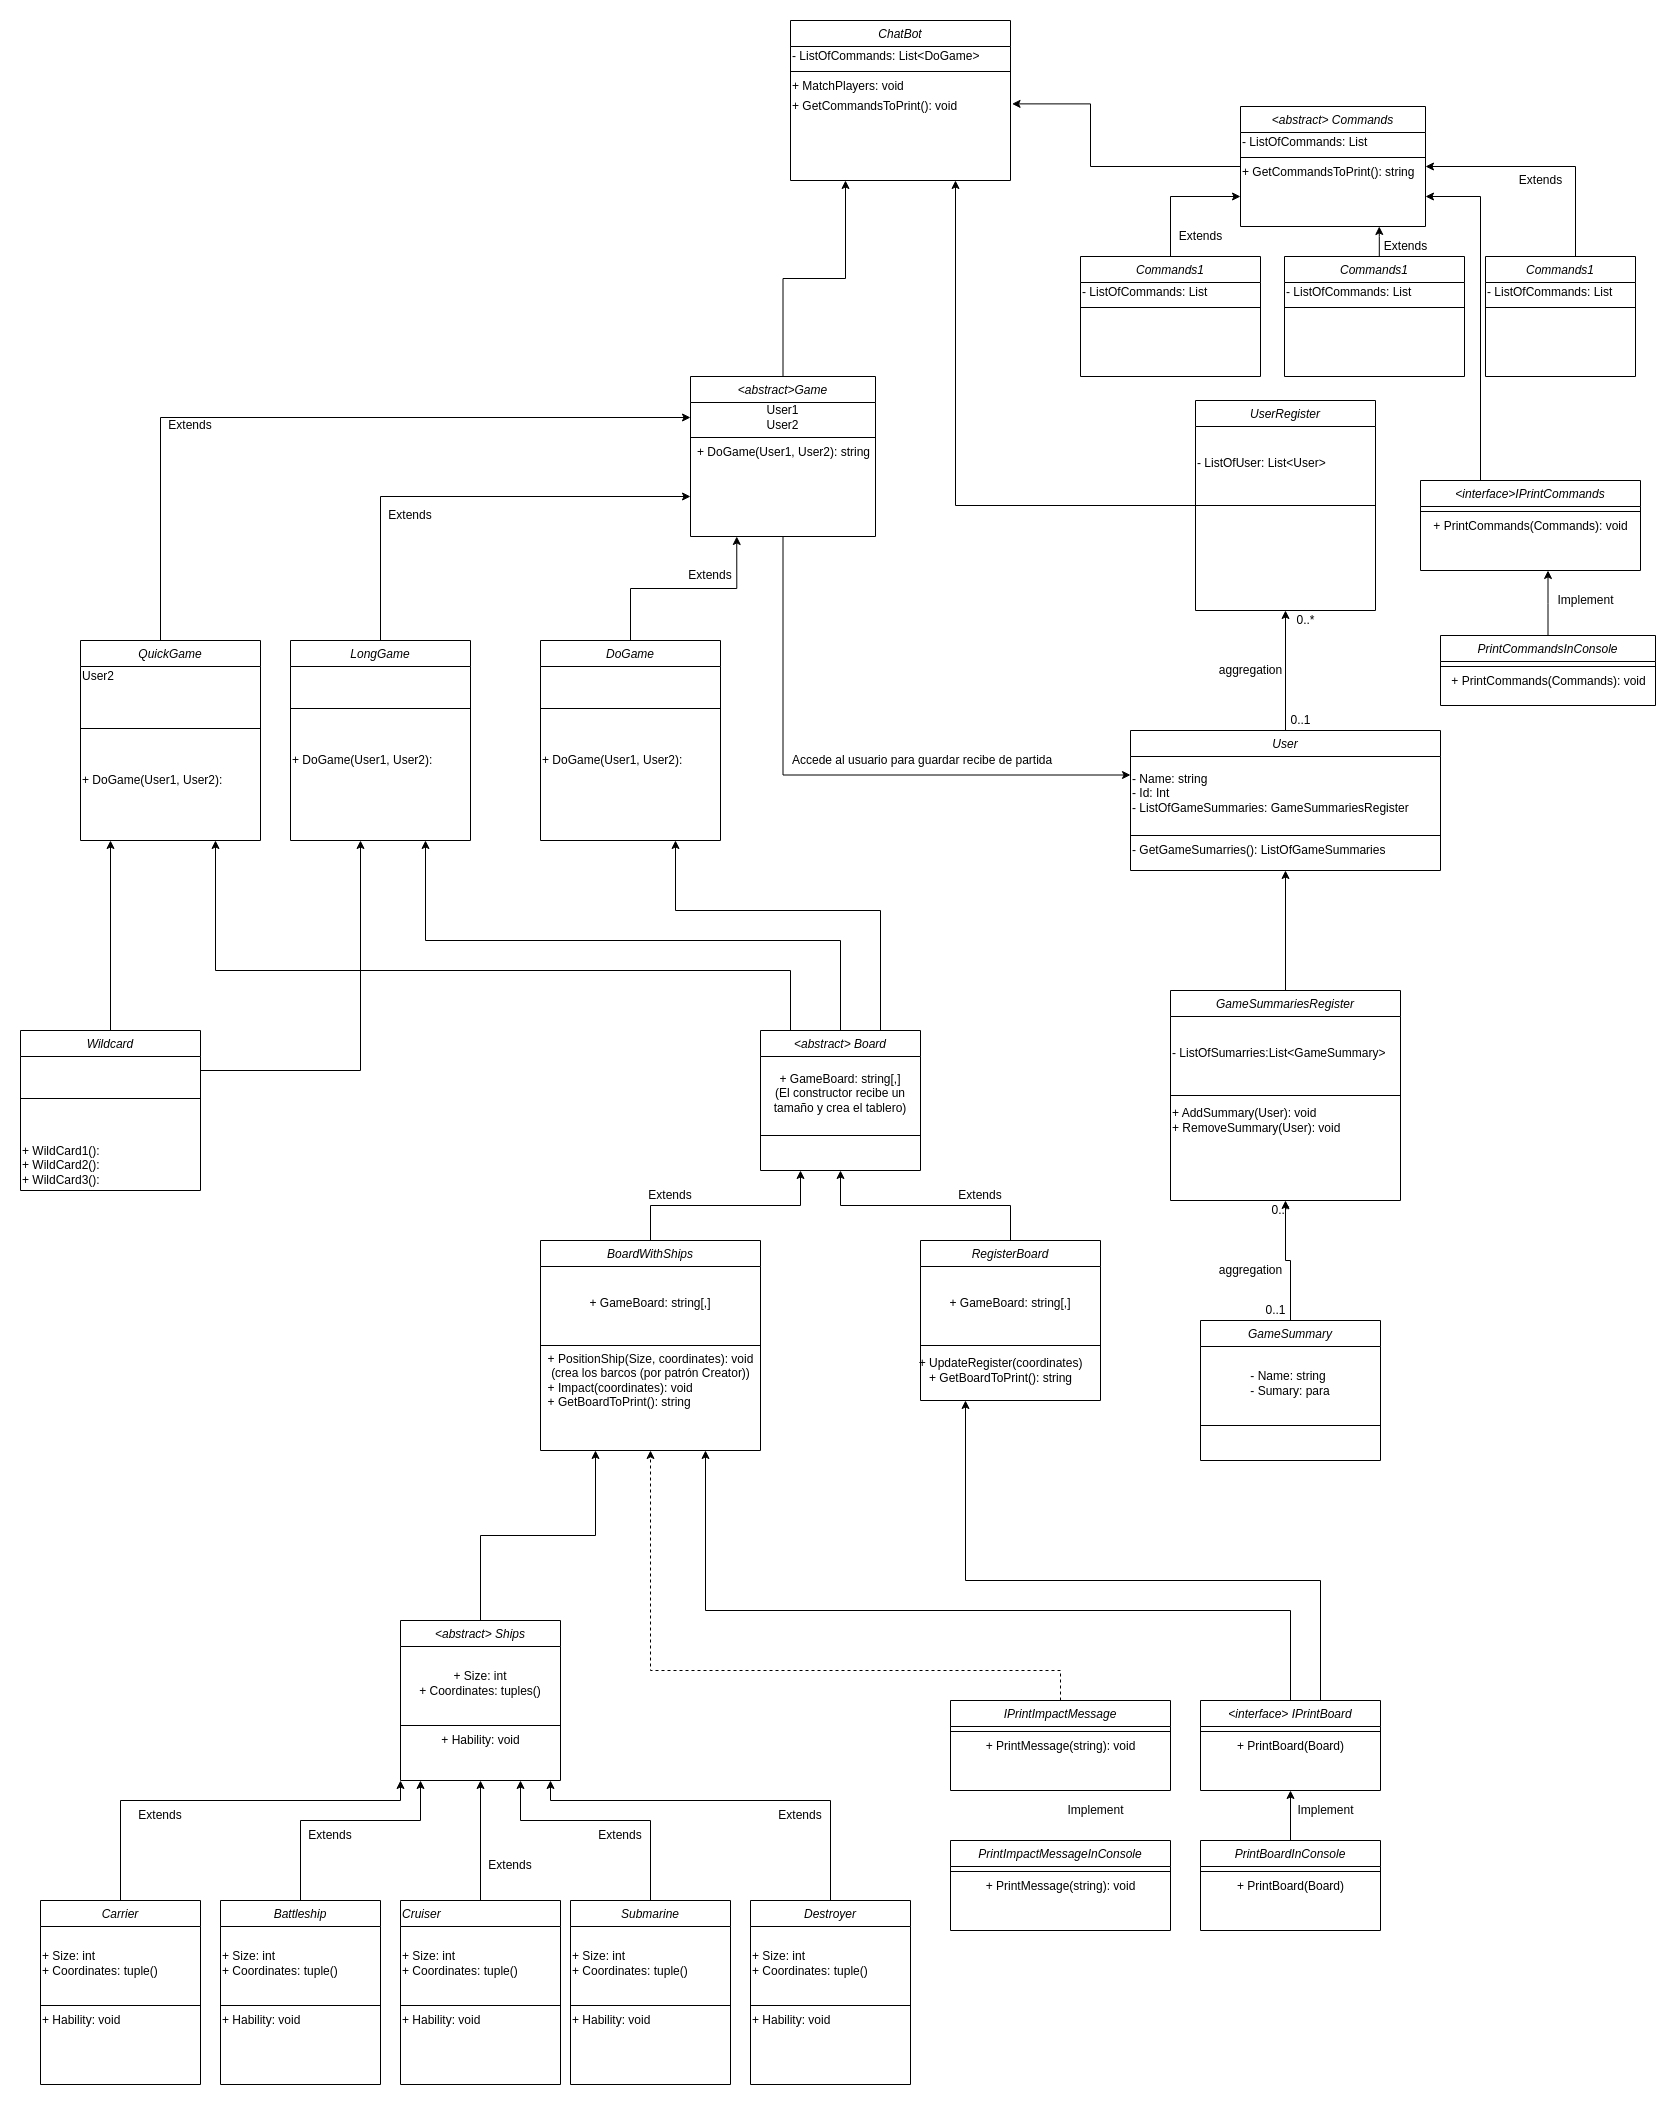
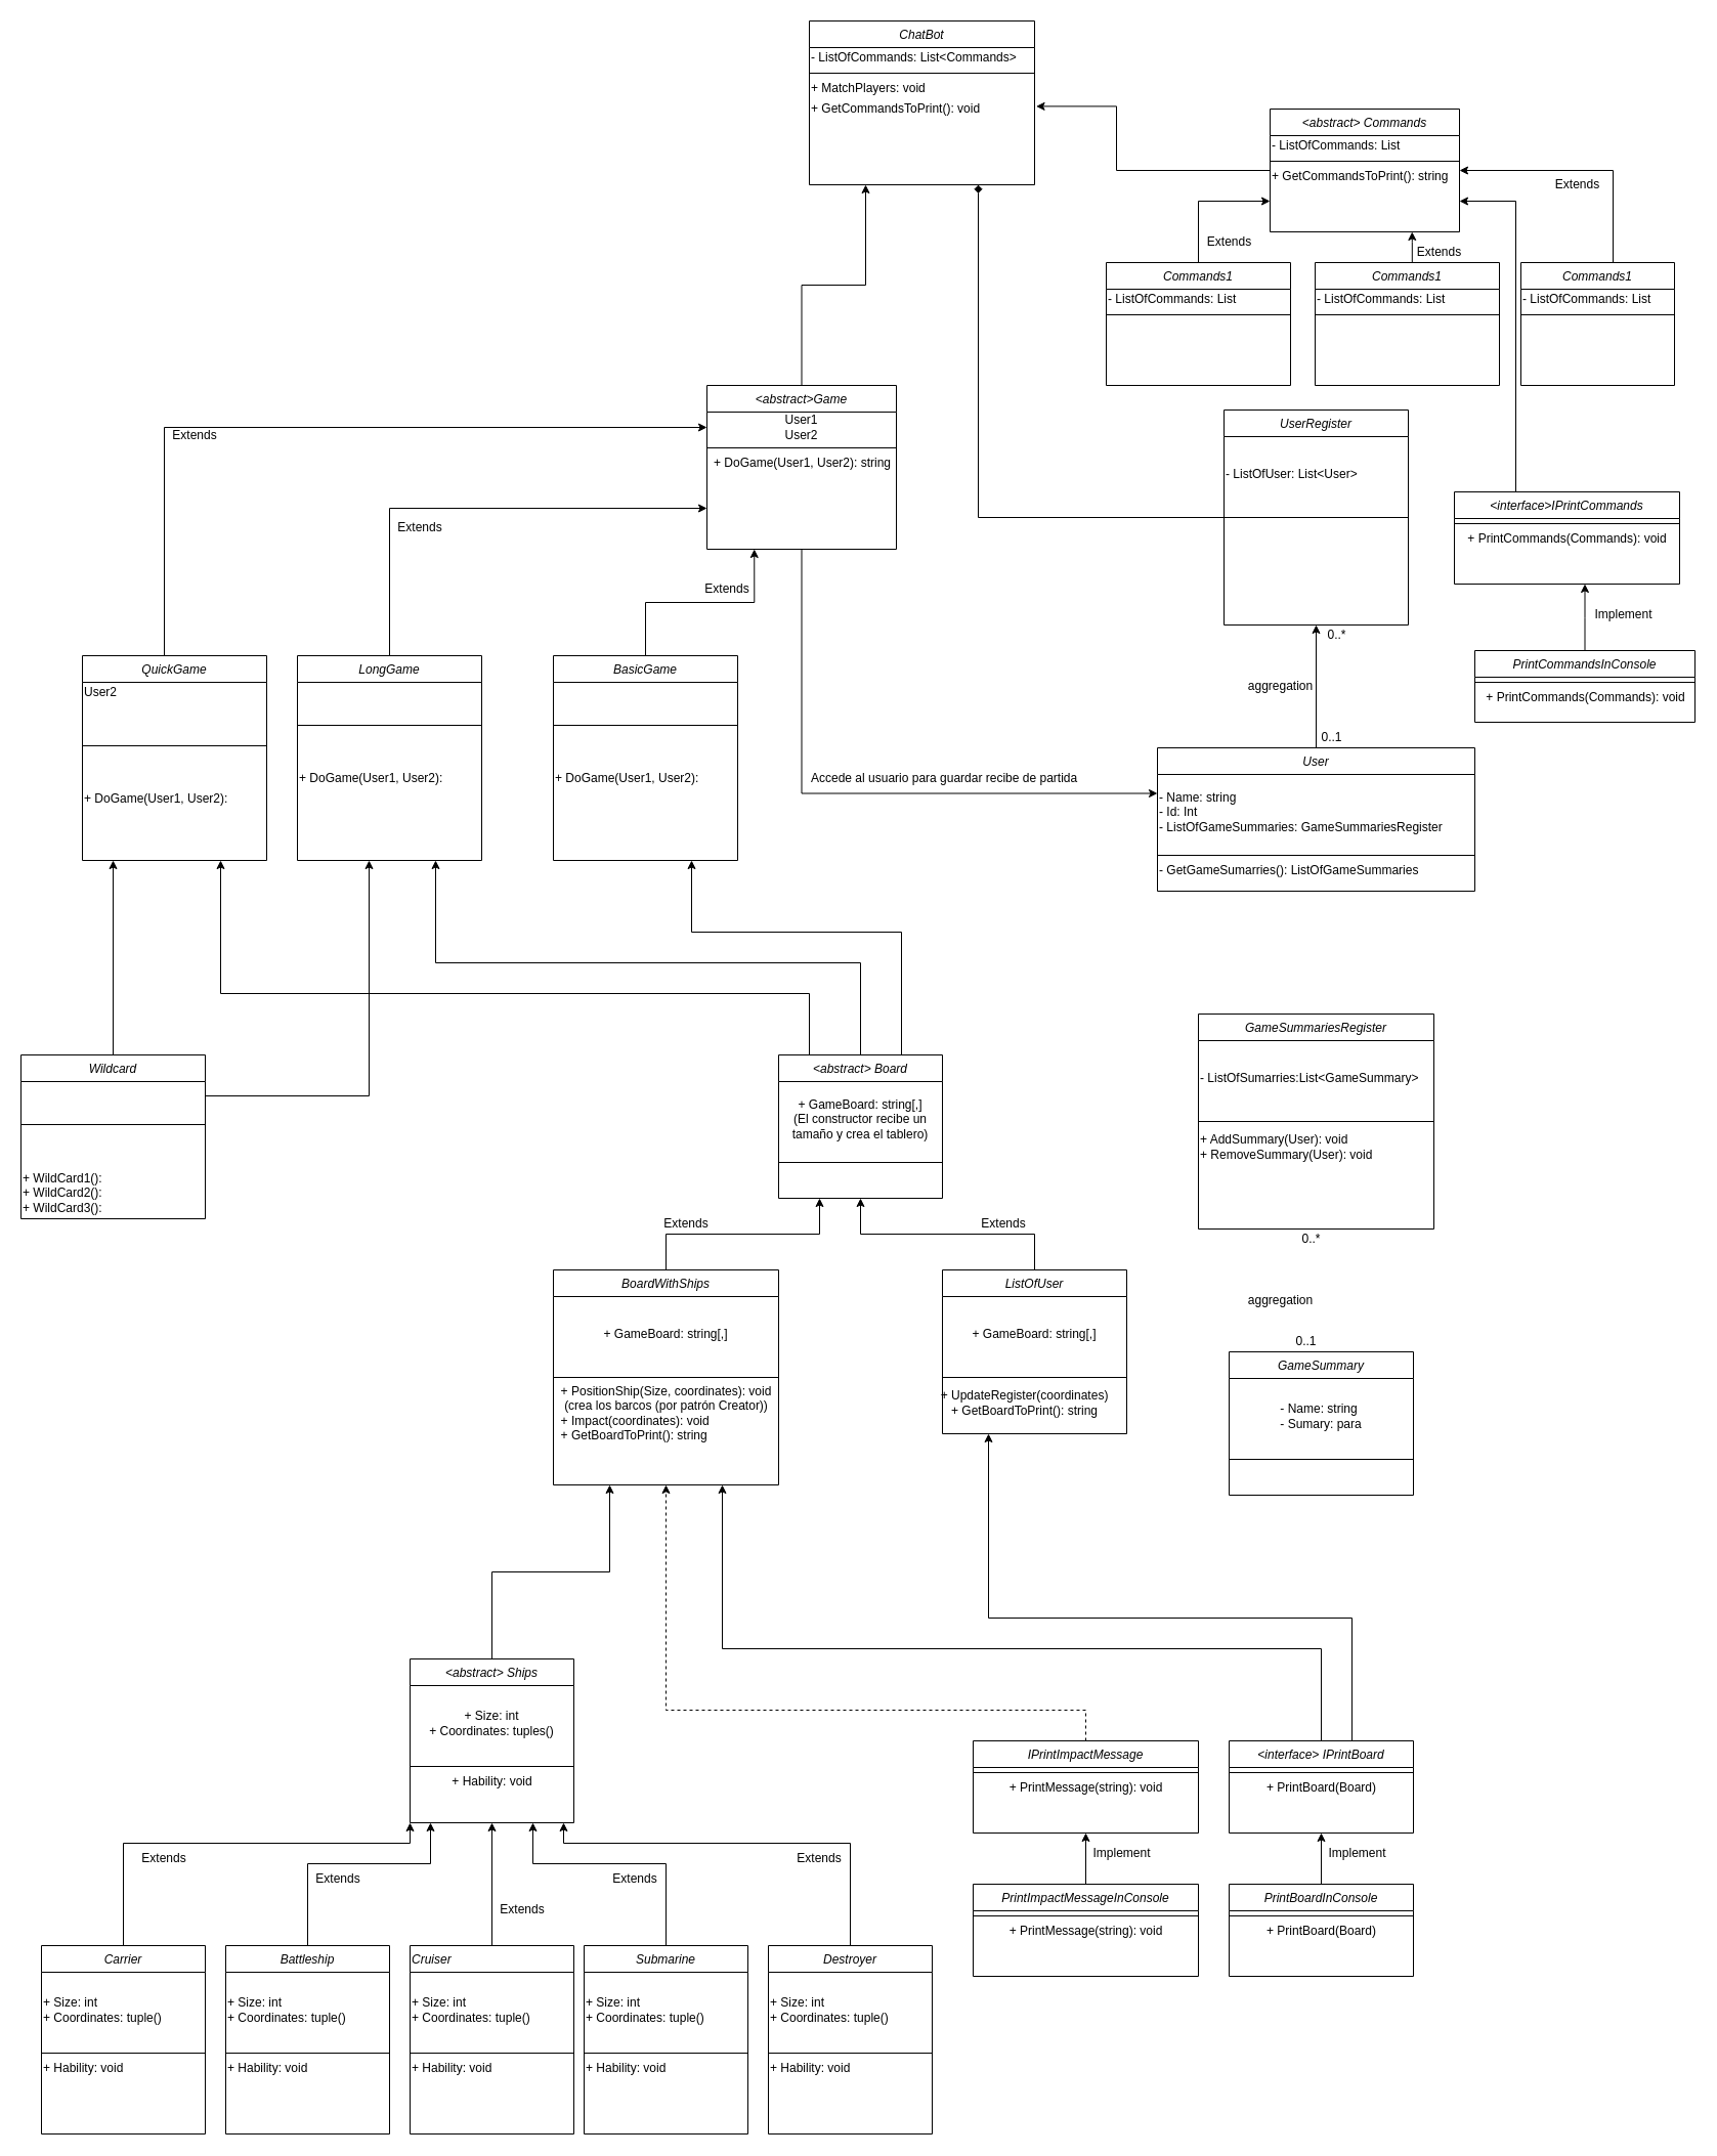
- <mxCell id="90" value="- ListOfCommands: List&amp;lt;DoGame&amp;gt;" style="text;html=1;align=left;verticalAlign=middle;resizable=0;points=[];autosize=1;strokeColor=none;fillColor=none;" parent="89" vertex="1"><mxGeometry y="26" width="220" height="20" as="geometry" /></mxCell>
+ <mxCell id="90" value="- ListOfCommands: List&amp;lt;Commands&amp;gt;" style="text;html=1;align=left;verticalAlign=middle;resizable=0;points=[];autosize=1;strokeColor=none;fillColor=none;" parent="89" vertex="1"><mxGeometry y="26" width="220" height="20" as="geometry" /></mxCell>
- <mxCell id="55" style="edgeStyle=orthogonalEdgeStyle;rounded=0;orthogonalLoop=1;jettySize=auto;html=1;entryX=0.75;entryY=1;entryDx=0;entryDy=0;" parent="1" source="56" target="89" edge="1"><mxGeometry relative="1" as="geometry" /></mxCell>
+ <mxCell id="55" style="edgeStyle=orthogonalEdgeStyle;rounded=0;orthogonalLoop=1;jettySize=auto;html=1;entryX=0.75;entryY=1;entryDx=0;entryDy=0;endArrow=diamond;" parent="1" source="56" target="89" edge="1"><mxGeometry relative="1" as="geometry" /></mxCell>
- <mxCell id="95" value="DoGame" style="swimlane;fontStyle=2;align=center;verticalAlign=top;childLayout=stackLayout;horizontal=1;startSize=26;horizontalStack=0;resizeParent=1;resizeLast=0;collapsible=1;marginBottom=0;rounded=0;shadow=0;strokeWidth=1;" parent="1" vertex="1"><mxGeometry x="540" y="640" width="180" height="200" as="geometry"><mxRectangle x="230" y="140" width="160" height="26" as="alternateBounds" /></mxGeometry></mxCell>
+ <mxCell id="95" value="BasicGame" style="swimlane;fontStyle=2;align=center;verticalAlign=top;childLayout=stackLayout;horizontal=1;startSize=26;horizontalStack=0;resizeParent=1;resizeLast=0;collapsible=1;marginBottom=0;rounded=0;shadow=0;strokeWidth=1;" parent="1" vertex="1"><mxGeometry x="540" y="640" width="180" height="200" as="geometry"><mxRectangle x="230" y="140" width="160" height="26" as="alternateBounds" /></mxGeometry></mxCell>
- <mxCell id="67" style="edgeStyle=orthogonalEdgeStyle;rounded=0;orthogonalLoop=1;jettySize=auto;html=1;entryX=0.5;entryY=1;entryDx=0;entryDy=0;" parent="1" source="68" target="60" edge="1"><mxGeometry relative="1" as="geometry" /></mxCell>
- <mxCell id="44" value="RegisterBoard" style="swimlane;fontStyle=2;align=center;verticalAlign=top;childLayout=stackLayout;horizontal=1;startSize=26;horizontalStack=0;resizeParent=1;resizeLast=0;collapsible=1;marginBottom=0;rounded=0;shadow=0;strokeWidth=1;" parent="1" vertex="1"><mxGeometry x="920" y="1240" width="180" height="160" as="geometry"><mxRectangle x="230" y="140" width="160" height="26" as="alternateBounds" /></mxGeometry></mxCell>
+ <mxCell id="44" value="ListOfUser" style="swimlane;fontStyle=2;align=center;verticalAlign=top;childLayout=stackLayout;horizontal=1;startSize=26;horizontalStack=0;resizeParent=1;resizeLast=0;collapsible=1;marginBottom=0;rounded=0;shadow=0;strokeWidth=1;" parent="1" vertex="1"><mxGeometry x="920" y="1240" width="180" height="160" as="geometry"><mxRectangle x="230" y="140" width="160" height="26" as="alternateBounds" /></mxGeometry></mxCell>
- <mxCell id="72" style="edgeStyle=orthogonalEdgeStyle;rounded=0;orthogonalLoop=1;jettySize=auto;html=1;entryX=0.5;entryY=1;entryDx=0;entryDy=0;" parent="1" source="73" target="68" edge="1"><mxGeometry relative="1" as="geometry" /></mxCell>
+ <mxCell id="153" style="edgeStyle=orthogonalEdgeStyle;rounded=0;orthogonalLoop=1;jettySize=auto;html=1;entryX=0.5;entryY=1;entryDx=0;entryDy=0;" edge="1" parent="1" source="154" target="104"><mxGeometry relative="1" as="geometry" /></mxCell>
